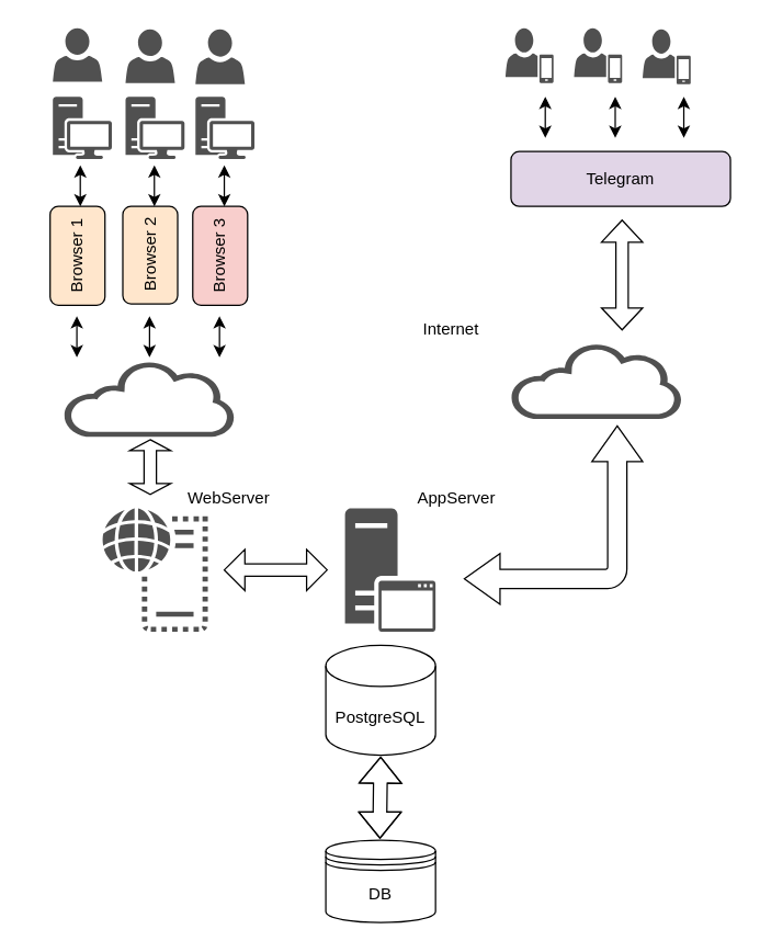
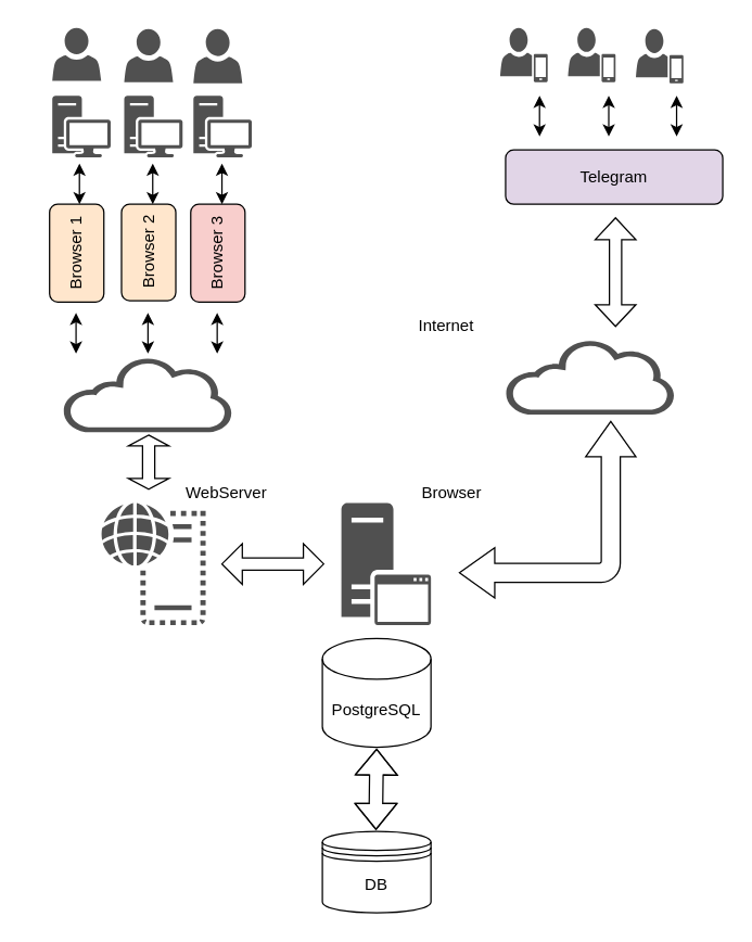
- <mxCell id="37" value="AppServer" style="text;html=1;align=center;verticalAlign=middle;resizable=0;points=[];autosize=1;strokeColor=none;fillColor=none;" parent="1" vertex="1"><mxGeometry x="292" y="348" width="80" height="30" as="geometry" /></mxCell>
+ <mxCell id="37" value="Browser" style="text;html=1;align=center;verticalAlign=middle;resizable=0;points=[];autosize=1;strokeColor=none;fillColor=none;" parent="1" vertex="1"><mxGeometry x="292" y="348" width="80" height="30" as="geometry" /></mxCell>
